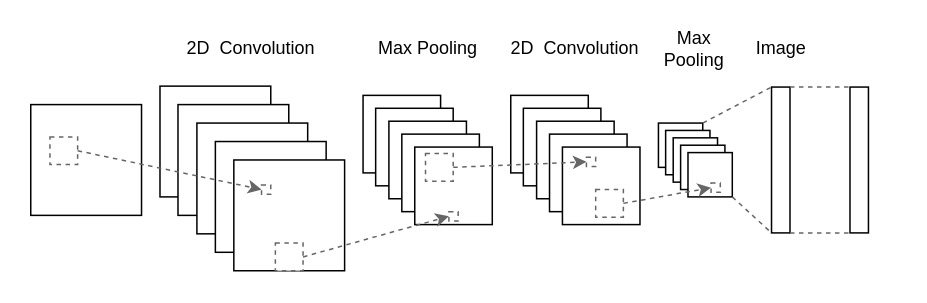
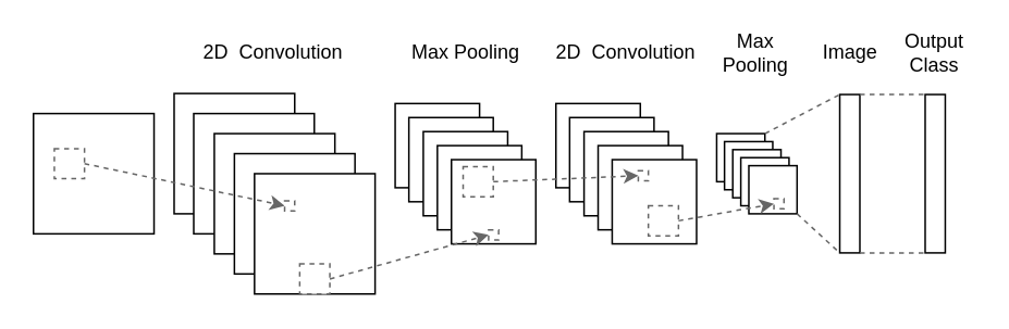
+ <mxCell id="24" value="&lt;font style=&quot;font-size: 12px;&quot;&gt;Output&lt;font style=&quot;font-size: 12px;&quot;&gt; Class&lt;/font&gt;&lt;/font&gt;" style="text;html=1;strokeColor=none;fillColor=none;align=center;verticalAlign=middle;whiteSpace=wrap;rounded=0;fontSize=12;shadow=1;strokeWidth=1;" vertex="1" parent="1"><mxGeometry x="549.236" y="20" width="46.154" height="24.615" as="geometry" /></mxCell>
